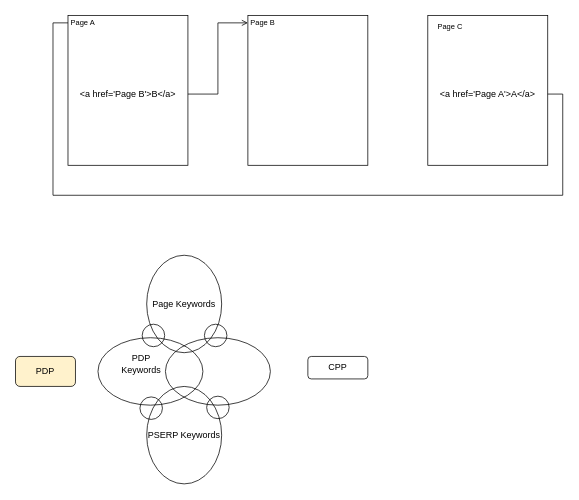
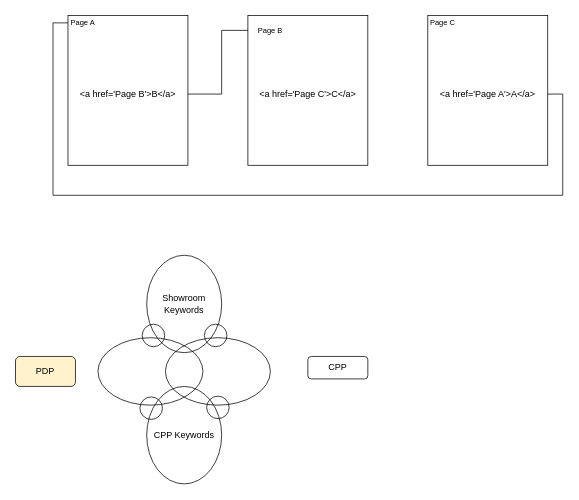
- <mxCell id="7" value="&lt;font style=&quot;font-size: 10px;&quot;&gt;Page B&lt;/font&gt;" style="text;html=1;align=center;verticalAlign=middle;whiteSpace=wrap;rounded=0;" parent="1" vertex="1"><mxGeometry x="330" y="20" width="40" height="20" as="geometry" /></mxCell>
+ <mxCell id="7" value="&lt;font style=&quot;font-size: 10px;&quot;&gt;Page B&lt;/font&gt;" style="text;html=1;align=center;verticalAlign=middle;whiteSpace=wrap;rounded=0;" parent="1" vertex="1"><mxGeometry x="340" y="30" width="40" height="20" as="geometry" /></mxCell>
- <mxCell id="10" value="&lt;font style=&quot;font-size: 10px;&quot;&gt;Page C&lt;/font&gt;" style="text;html=1;align=center;verticalAlign=middle;whiteSpace=wrap;rounded=0;" parent="1" vertex="1"><mxGeometry x="580" y="25" width="40" height="20" as="geometry" /></mxCell>
+ <mxCell id="10" value="&lt;font style=&quot;font-size: 10px;&quot;&gt;Page C&lt;/font&gt;" style="text;html=1;align=center;verticalAlign=middle;whiteSpace=wrap;rounded=0;" parent="1" vertex="1"><mxGeometry x="570" y="20" width="40" height="20" as="geometry" /></mxCell>
+ <mxCell id="8" value="&amp;lt;a href='Page C'&amp;gt;C&amp;lt;/a&amp;gt;" style="text;html=1;align=center;verticalAlign=middle;whiteSpace=wrap;rounded=0;" parent="1" vertex="1"><mxGeometry x="330" y="110" width="160" height="30" as="geometry" /></mxCell>
- <mxCell id="16" value="Page Keywords" style="ellipse;whiteSpace=wrap;html=1;fillColor=none;" vertex="1" parent="1"><mxGeometry x="195" y="340" width="100" height="130" as="geometry" /></mxCell>
+ <mxCell id="16" value="Showroom Keywords" style="ellipse;whiteSpace=wrap;html=1;fillColor=none;" vertex="1" parent="1"><mxGeometry x="195" y="340" width="100" height="130" as="geometry" /></mxCell>
- <mxCell id="20" value="PDP Keywords" style="text;html=1;align=center;verticalAlign=middle;whiteSpace=wrap;rounded=0;" vertex="1" parent="1"><mxGeometry x="156" y="470" width="64" height="30" as="geometry" /></mxCell>
- <mxCell id="15" value="PSERP Keywords" style="ellipse;whiteSpace=wrap;html=1;fillColor=none;" vertex="1" parent="1"><mxGeometry x="195" y="515" width="100" height="130" as="geometry" /></mxCell>
+ <mxCell id="15" value="CPP Keywords" style="ellipse;whiteSpace=wrap;html=1;fillColor=none;" vertex="1" parent="1"><mxGeometry x="195" y="515" width="100" height="130" as="geometry" /></mxCell>
